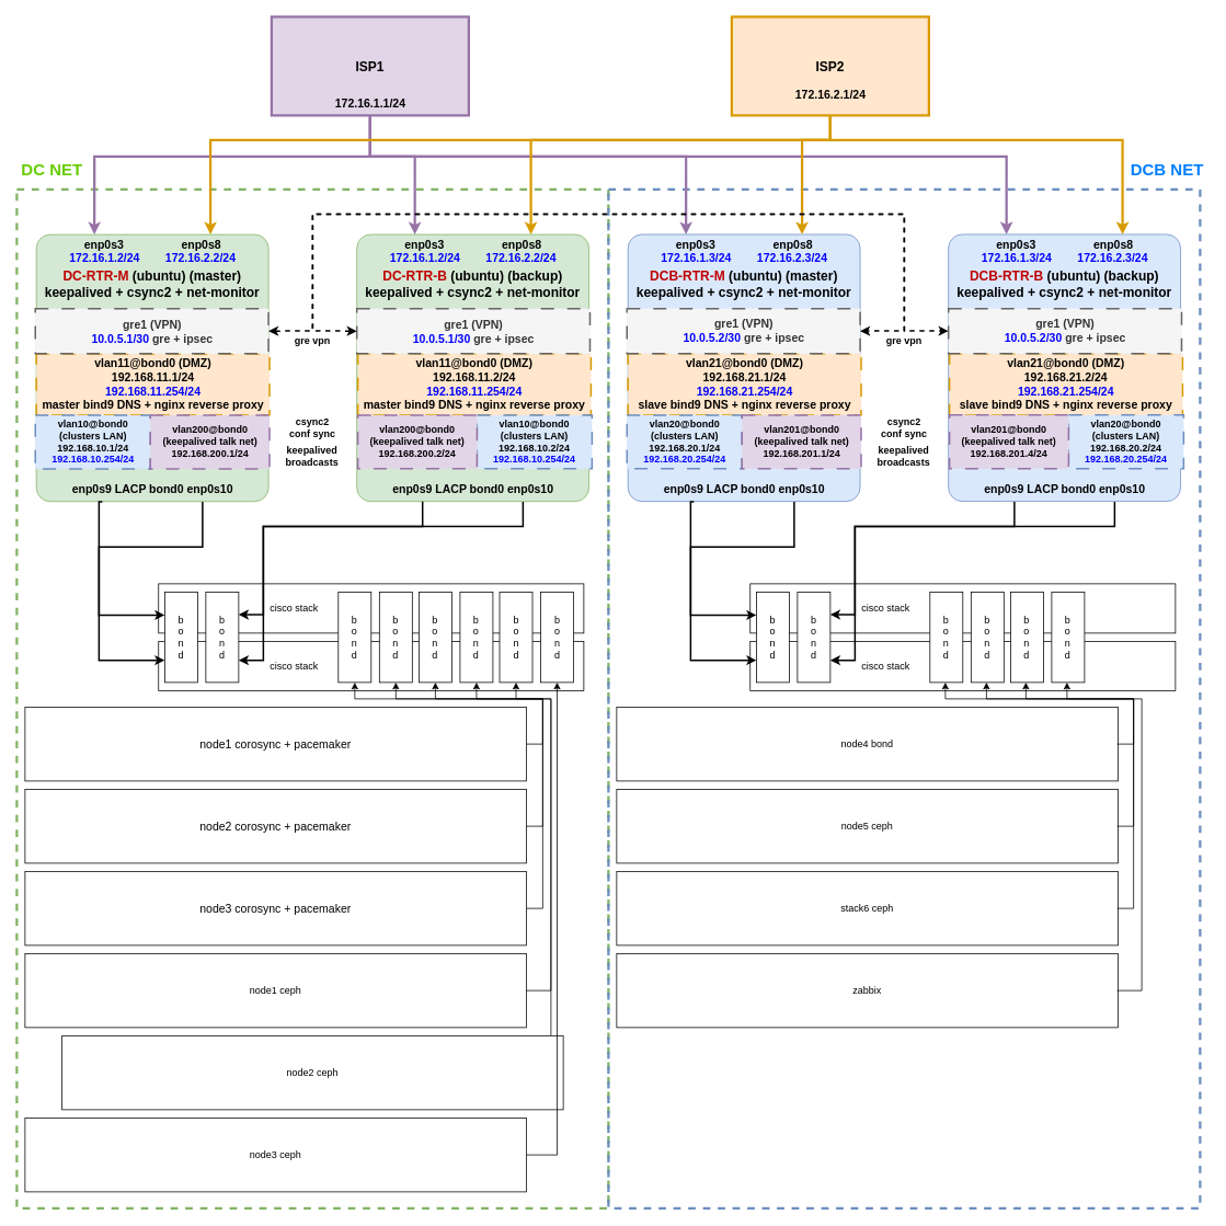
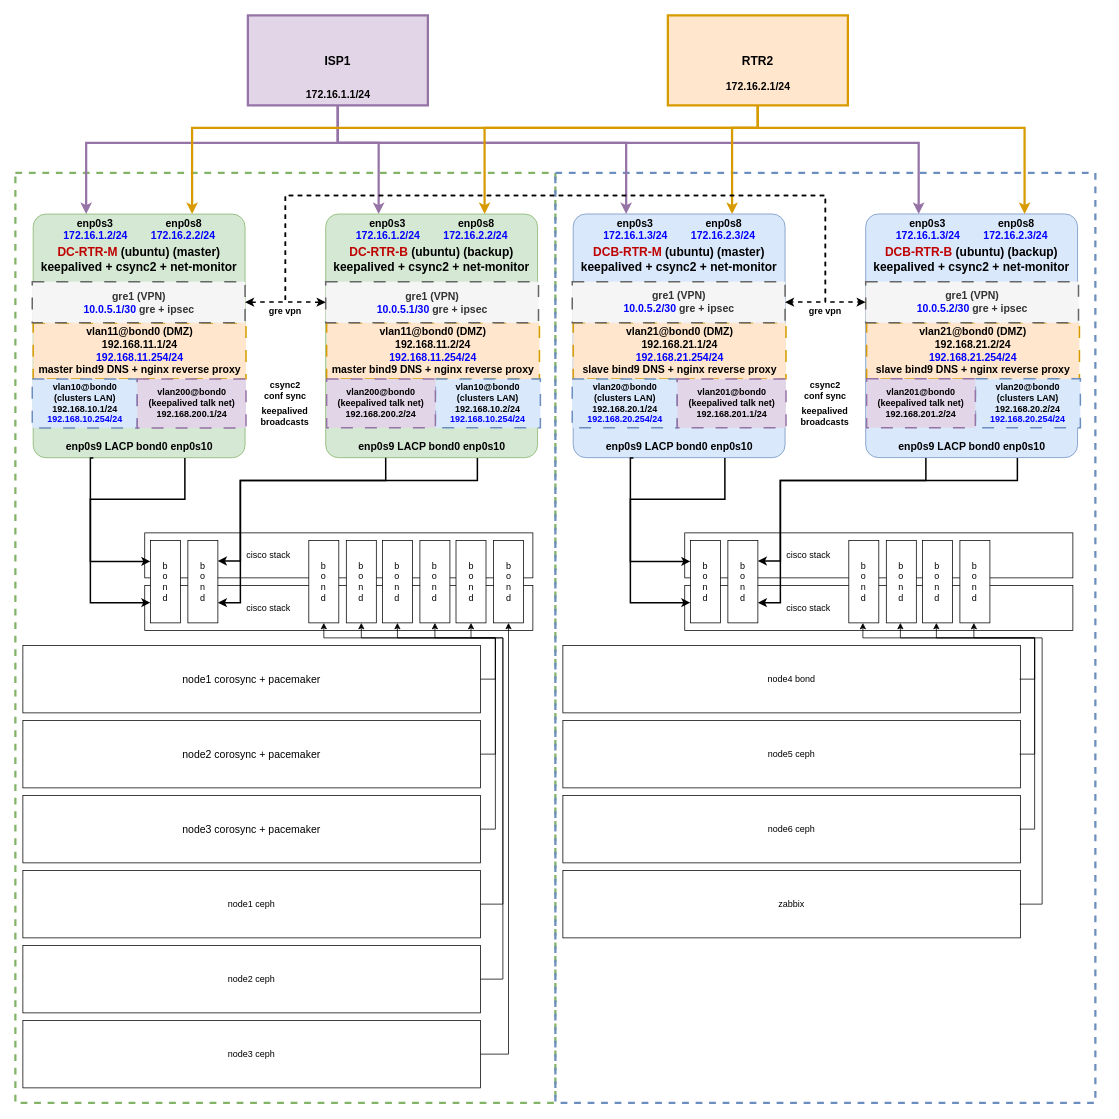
- <mxCell id="13" value="&lt;b&gt;&lt;font style=&quot;font-size: 16px;&quot;&gt;ISP2&lt;br&gt;&lt;/font&gt;&lt;/b&gt;" style="rounded=0;whiteSpace=wrap;html=1;strokeWidth=3;fillColor=#ffe6cc;strokeColor=#d79b00;" parent="1" vertex="1"><mxGeometry x="890" y="20" width="240" height="120" as="geometry" /></mxCell>
+ <mxCell id="13" value="&lt;b&gt;&lt;font style=&quot;font-size: 16px;&quot;&gt;RTR2&lt;br&gt;&lt;/font&gt;&lt;/b&gt;" style="rounded=0;whiteSpace=wrap;html=1;strokeWidth=3;fillColor=#ffe6cc;strokeColor=#d79b00;" parent="1" vertex="1"><mxGeometry x="890" y="20" width="240" height="120" as="geometry" /></mxCell>
- <mxCell id="58" value="&lt;font size=&quot;1&quot; style=&quot;&quot; color=&quot;#66cc00&quot;&gt;&lt;b style=&quot;font-size: 20px;&quot;&gt;DC NET&lt;/b&gt;&lt;/font&gt;" style="text;html=1;strokeColor=none;fillColor=none;align=center;verticalAlign=middle;whiteSpace=wrap;rounded=0;" parent="1" vertex="1"><mxGeometry x="20" y="190" width="86.25" height="30" as="geometry" /></mxCell>
- <mxCell id="59" value="&lt;font color=&quot;#007fff&quot; size=&quot;1&quot; style=&quot;&quot;&gt;&lt;b style=&quot;font-size: 20px;&quot;&gt;DCB NET&lt;/b&gt;&lt;/font&gt;" style="text;html=1;strokeColor=none;fillColor=none;align=center;verticalAlign=middle;whiteSpace=wrap;rounded=0;" parent="1" vertex="1"><mxGeometry x="1370" y="190" width="100" height="30" as="geometry" /></mxCell>
- <mxCell id="50" value="&lt;b style=&quot;&quot;&gt;vlan201@bond0&lt;br&gt;(keepalived talk net)&lt;br&gt;192.168.201.4/24&lt;br&gt;&lt;/b&gt;" style="rounded=0;whiteSpace=wrap;html=1;fillColor=#e1d5e7;strokeColor=#9673a6;dashed=1;dashPattern=8 8;strokeWidth=2;" parent="1" vertex="1"><mxGeometry x="1155" y="504.64" width="145" height="65.06" as="geometry" /></mxCell>
+ <mxCell id="50" value="&lt;b style=&quot;&quot;&gt;vlan201@bond0&lt;br&gt;(keepalived talk net)&lt;br&gt;192.168.201.2/24&lt;br&gt;&lt;/b&gt;" style="rounded=0;whiteSpace=wrap;html=1;fillColor=#e1d5e7;strokeColor=#9673a6;dashed=1;dashPattern=8 8;strokeWidth=2;" parent="1" vertex="1"><mxGeometry x="1155" y="504.64" width="145" height="65.06" as="geometry" /></mxCell>
- <mxCell id="98" value="stack6 ceph" style="rounded=0;whiteSpace=wrap;html=1;" parent="1" vertex="1"><mxGeometry x="750" y="1060" width="610" height="90" as="geometry" /></mxCell>
+ <mxCell id="98" value="node6 ceph" style="rounded=0;whiteSpace=wrap;html=1;" parent="1" vertex="1"><mxGeometry x="750" y="1060" width="610" height="90" as="geometry" /></mxCell>
- <mxCell id="93" value="node2 ceph" style="rounded=0;whiteSpace=wrap;html=1;" parent="1" vertex="1"><mxGeometry x="75" y="1260" width="610" height="90" as="geometry" /></mxCell>
+ <mxCell id="93" value="node2 ceph" style="rounded=0;whiteSpace=wrap;html=1;" parent="1" vertex="1"><mxGeometry x="30" y="1260" width="610" height="90" as="geometry" /></mxCell>
